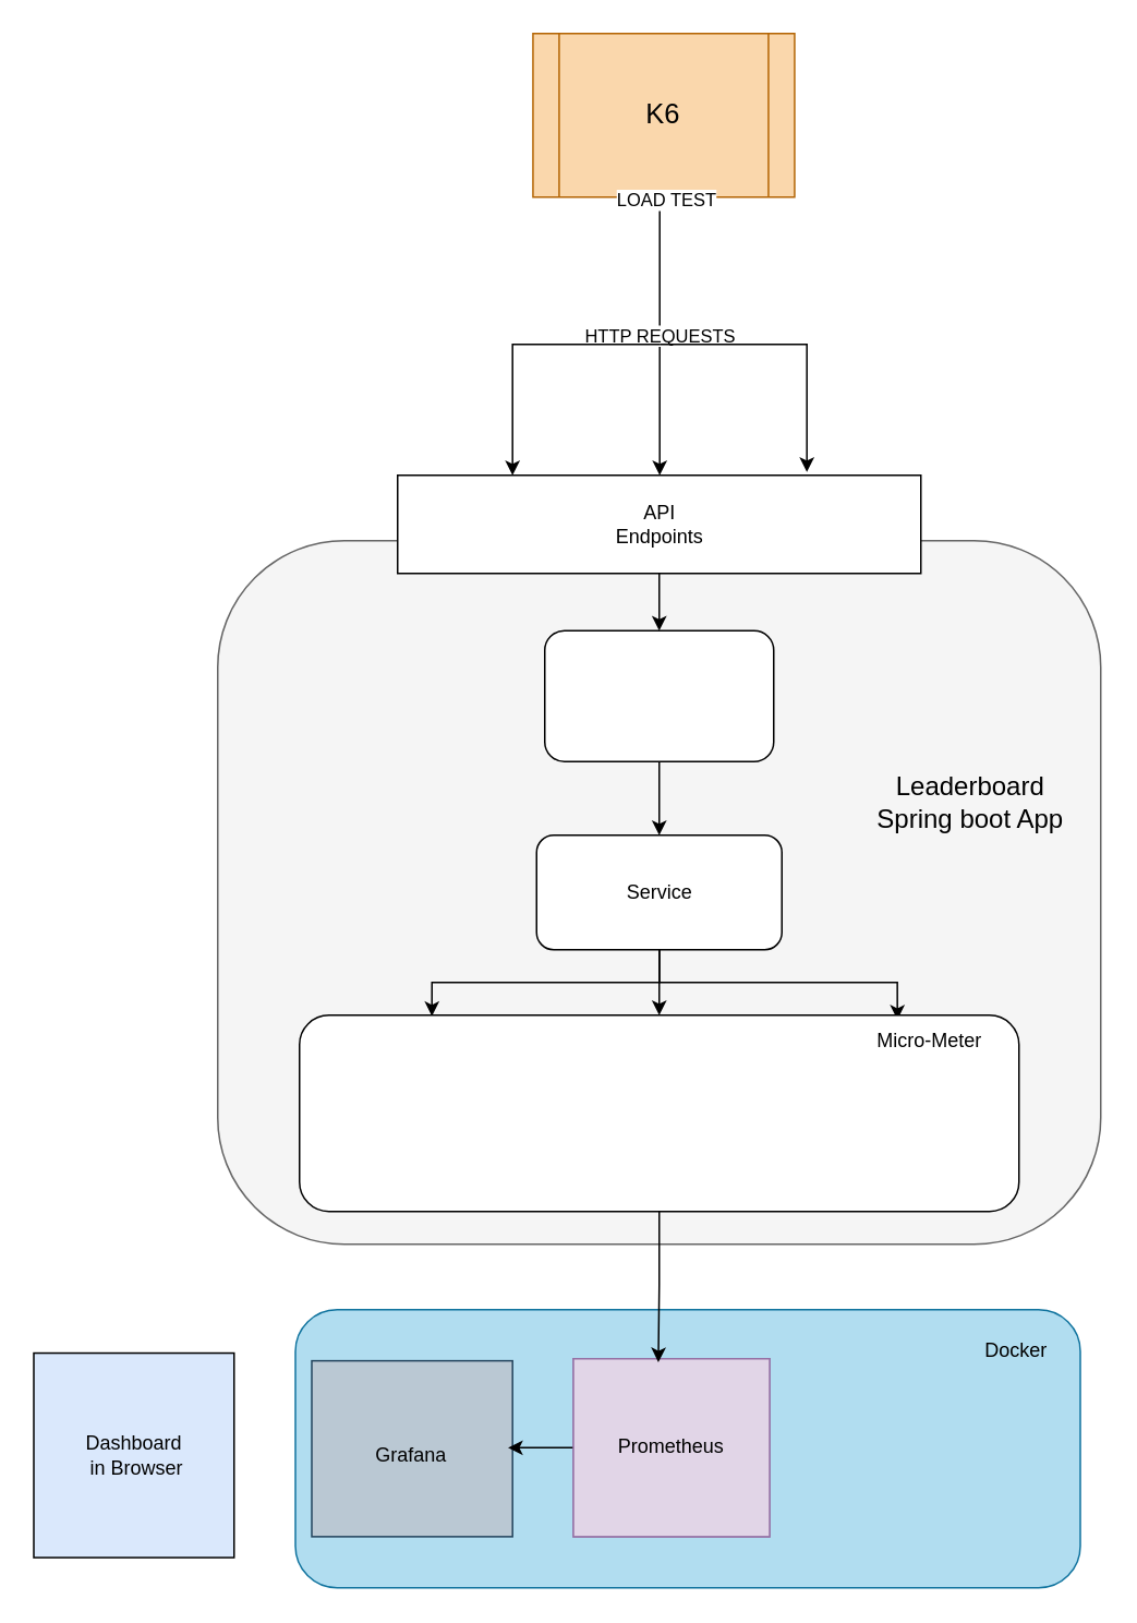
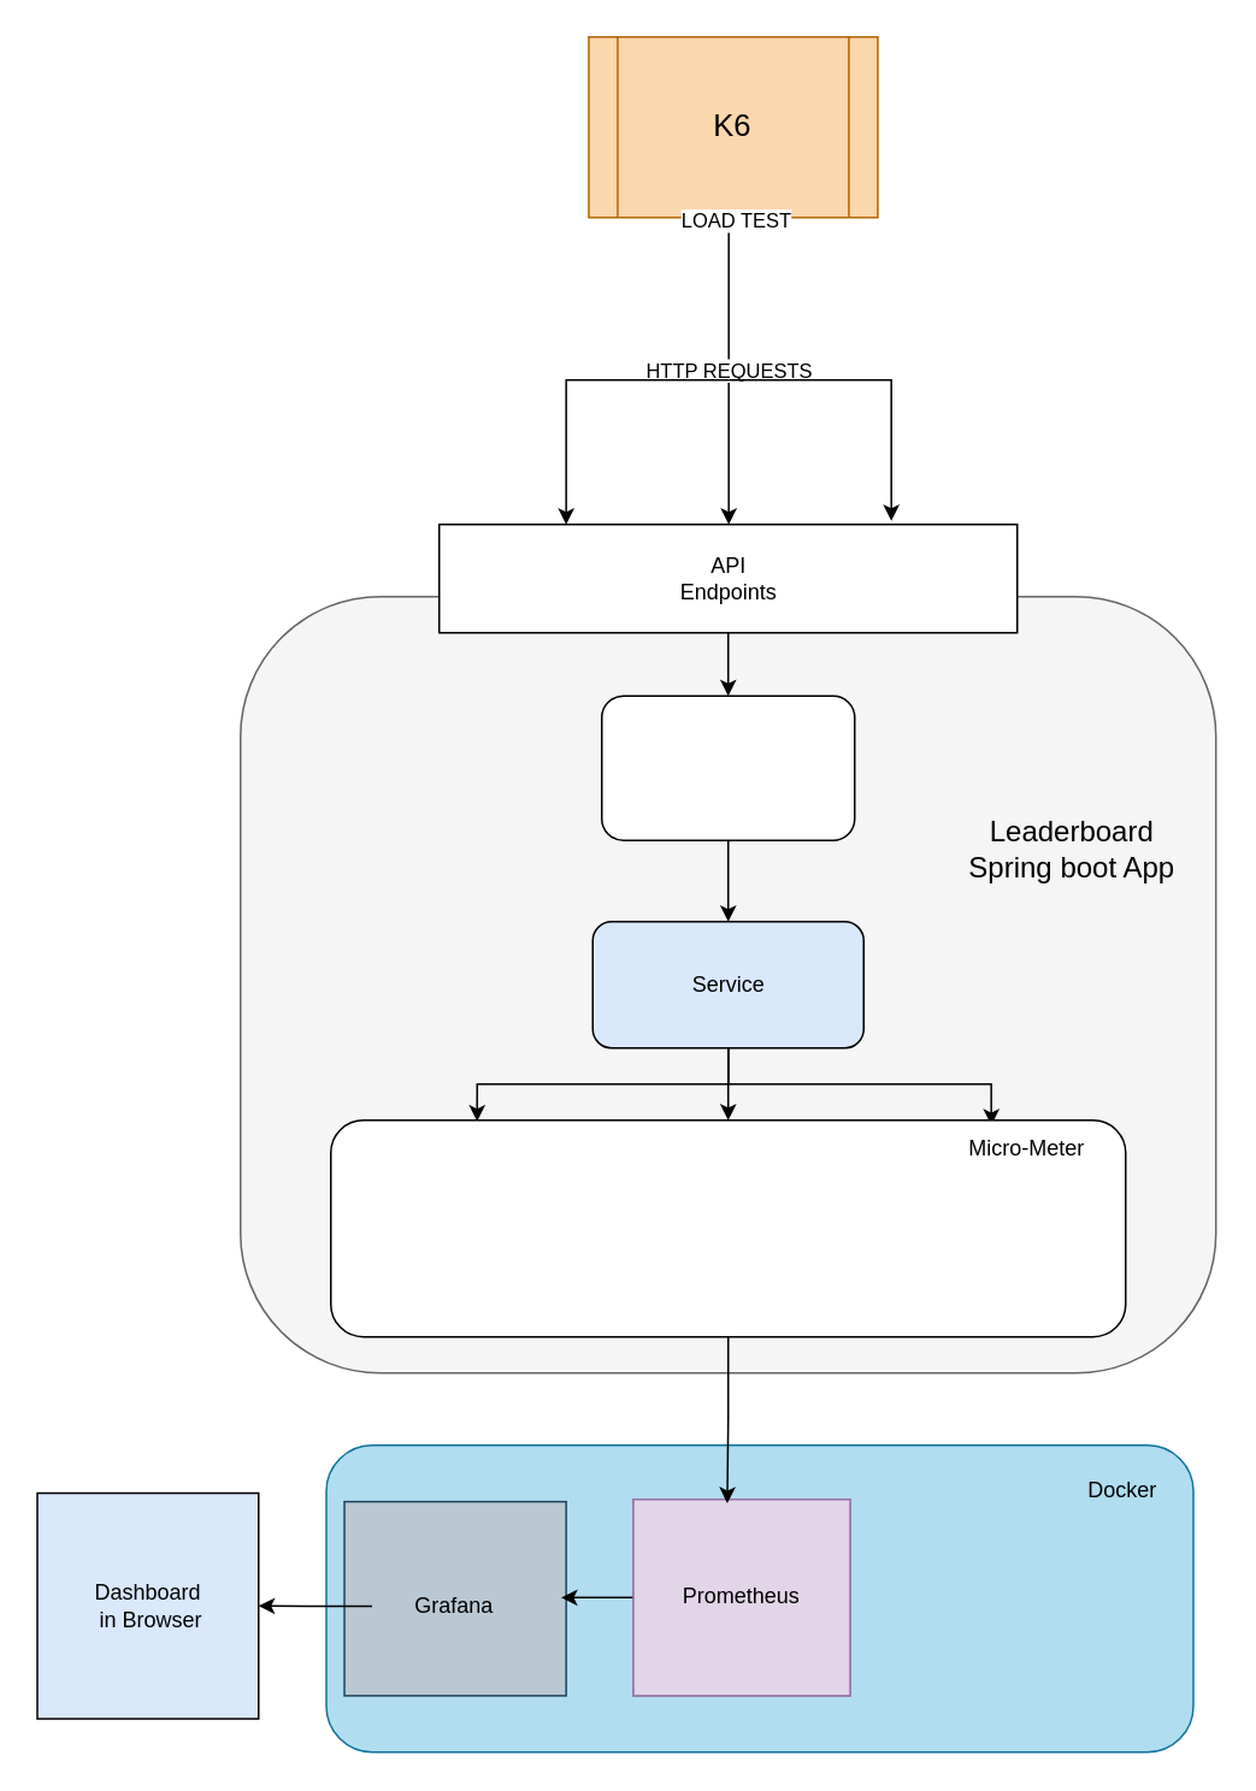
- <mxCell id="3" value="&lt;font style=&quot;font-size: 16px;&quot;&gt;Leaderboard Spring boot App&lt;/font&gt;" style="text;html=1;align=center;verticalAlign=middle;whiteSpace=wrap;rounded=0;" parent="1" vertex="1"><mxGeometry x="522.5" y="440" width="140" height="100" as="geometry" /></mxCell>
+ <mxCell id="3" value="&lt;font style=&quot;font-size: 16px;&quot;&gt;Leaderboard Spring boot App&lt;/font&gt;" style="text;html=1;align=center;verticalAlign=middle;whiteSpace=wrap;rounded=0;" parent="1" vertex="1"><mxGeometry x="522.5" y="420" width="140" height="100" as="geometry" /></mxCell>
- <mxCell id="7" value="Service" style="rounded=1;whiteSpace=wrap;html=1;" parent="1" vertex="1"><mxGeometry x="327.5" y="510" width="150" height="70" as="geometry" /></mxCell>
+ <mxCell id="7" value="Service" style="rounded=1;whiteSpace=wrap;html=1;fillColor=#dae8fc;" parent="1" vertex="1"><mxGeometry x="327.5" y="510" width="150" height="70" as="geometry" /></mxCell>
+ <mxCell id="25" style="edgeStyle=orthogonalEdgeStyle;rounded=0;orthogonalLoop=1;jettySize=auto;html=1;entryX=1;entryY=0.5;entryDx=0;entryDy=0;" edge="1" parent="1" source="21" target="26"><mxGeometry relative="1" as="geometry"><mxPoint x="166.5" y="931" as="targetPoint" /></mxGeometry></mxCell>
